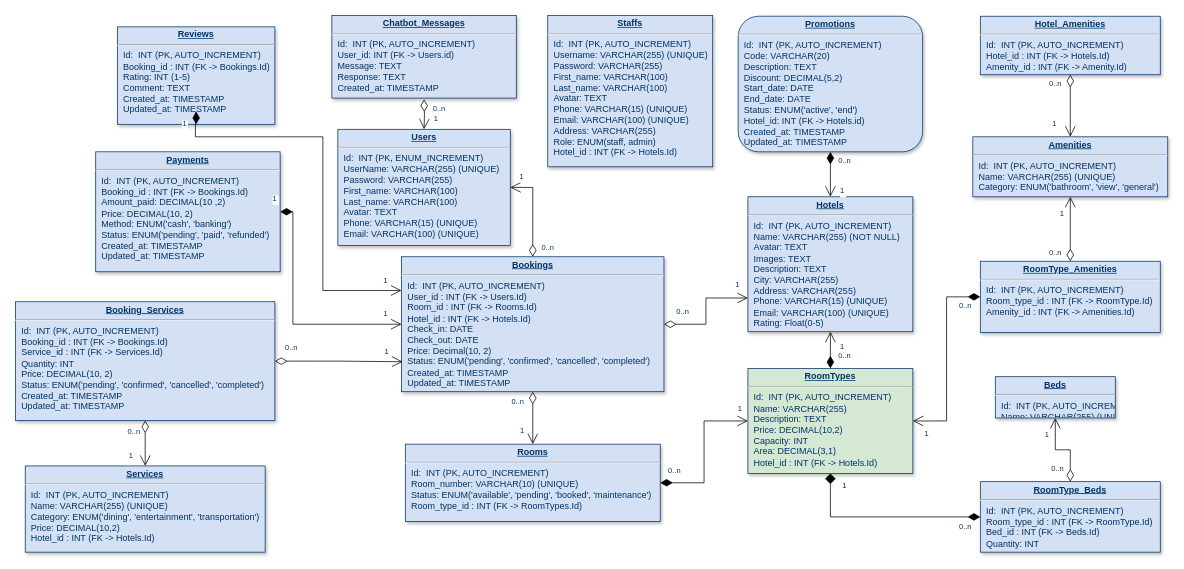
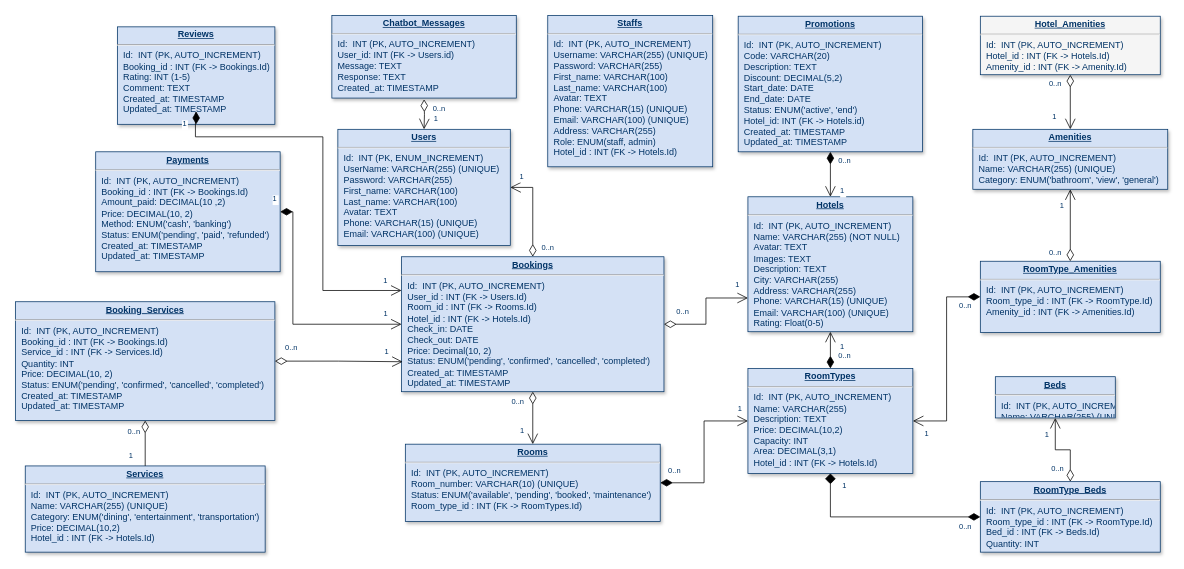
- <mxCell id="13" value="&lt;p style=&quot;margin: 4px 0px 0px; text-align: center;&quot;&gt;&lt;b&gt;&lt;u&gt;Hotel_Amenities&lt;/u&gt;&lt;/b&gt;&lt;/p&gt;&lt;hr&gt;&lt;p style=&quot;margin: 0px; margin-left: 8px;&quot;&gt;Id:&amp;nbsp;&amp;nbsp;INT (PK, AUTO_INCREMENT)&lt;br&gt;&lt;/p&gt;&lt;p style=&quot;margin: 0px; margin-left: 8px;&quot;&gt;Hotel_id :&amp;nbsp;INT (FK -&amp;gt; Hotels.Id)&lt;/p&gt;&lt;p style=&quot;margin: 0px 0px 0px 8px;&quot;&gt;Amenity_id :&amp;nbsp;INT (FK -&amp;gt; Amenity.Id)&lt;/p&gt;" style="verticalAlign=top;align=left;overflow=fill;fontSize=12;fontFamily=Helvetica;html=1;strokeColor=#003366;shadow=1;fillColor=#D4E1F5;fontColor=#003366" parent="1" vertex="1"><mxGeometry x="1307" y="21.14" width="240" height="78.04" as="geometry" /></mxCell>
+ <mxCell id="13" value="&lt;p style=&quot;margin: 4px 0px 0px; text-align: center;&quot;&gt;&lt;b&gt;&lt;u&gt;Hotel_Amenities&lt;/u&gt;&lt;/b&gt;&lt;/p&gt;&lt;hr&gt;&lt;p style=&quot;margin: 0px; margin-left: 8px;&quot;&gt;Id:&amp;nbsp;&amp;nbsp;INT (PK, AUTO_INCREMENT)&lt;br&gt;&lt;/p&gt;&lt;p style=&quot;margin: 0px; margin-left: 8px;&quot;&gt;Hotel_id :&amp;nbsp;INT (FK -&amp;gt; Hotels.Id)&lt;/p&gt;&lt;p style=&quot;margin: 0px 0px 0px 8px;&quot;&gt;Amenity_id :&amp;nbsp;INT (FK -&amp;gt; Amenity.Id)&lt;/p&gt;" style="verticalAlign=top;align=left;overflow=fill;fontSize=12;fontFamily=Helvetica;html=1;strokeColor=#003366;shadow=1;fillColor=#f5f5f5;fontColor=#003366;" parent="1" vertex="1"><mxGeometry x="1307" y="21.14" width="240" height="78.04" as="geometry" /></mxCell>
- <mxCell id="15" value="&lt;p style=&quot;margin: 0px; margin-top: 4px; text-align: center; text-decoration: underline;&quot;&gt;&lt;b&gt;Promotions&lt;/b&gt;&lt;/p&gt;&lt;hr&gt;&lt;p style=&quot;margin: 0px; margin-left: 8px;&quot;&gt;Id:&amp;nbsp;&amp;nbsp;INT (PK, AUTO_INCREMENT)&lt;/p&gt;&lt;p style=&quot;margin: 0px 0px 0px 8px;&quot;&gt;Code: VARCHAR(20)&lt;/p&gt;&lt;p style=&quot;margin: 0px 0px 0px 8px;&quot;&gt;Description: TEXT&lt;/p&gt;&lt;p style=&quot;margin: 0px 0px 0px 8px;&quot;&gt;Discount:&amp;nbsp;DECIMAL(5,2)&lt;/p&gt;&lt;p style=&quot;margin: 0px 0px 0px 8px;&quot;&gt;Start_date: DATE&lt;/p&gt;&lt;p style=&quot;margin: 0px 0px 0px 8px;&quot;&gt;End_date: DATE&lt;/p&gt;&lt;p style=&quot;margin: 0px 0px 0px 8px;&quot;&gt;Status: ENUM('active', 'end')&lt;/p&gt;&lt;p style=&quot;margin: 0px 0px 0px 8px;&quot;&gt;Hotel_id: INT (FK -&amp;gt; Hotels.id)&lt;/p&gt;&lt;p style=&quot;margin: 0px; margin-left: 8px;&quot;&gt;Created_at: TIMESTAMP&lt;/p&gt;&lt;p style=&quot;margin: 0px; margin-left: 8px;&quot;&gt;Updated_at: TIMESTAMP&lt;/p&gt;" style="verticalAlign=top;align=left;overflow=fill;fontSize=12;fontFamily=Helvetica;html=1;strokeColor=#003366;shadow=1;fillColor=#D4E1F5;fontColor=#003366;rounded=1;" parent="1" vertex="1"><mxGeometry x="984" y="21.14" width="246" height="180.86" as="geometry" /></mxCell>
+ <mxCell id="15" value="&lt;p style=&quot;margin: 0px; margin-top: 4px; text-align: center; text-decoration: underline;&quot;&gt;&lt;b&gt;Promotions&lt;/b&gt;&lt;/p&gt;&lt;hr&gt;&lt;p style=&quot;margin: 0px; margin-left: 8px;&quot;&gt;Id:&amp;nbsp;&amp;nbsp;INT (PK, AUTO_INCREMENT)&lt;/p&gt;&lt;p style=&quot;margin: 0px 0px 0px 8px;&quot;&gt;Code: VARCHAR(20)&lt;/p&gt;&lt;p style=&quot;margin: 0px 0px 0px 8px;&quot;&gt;Description: TEXT&lt;/p&gt;&lt;p style=&quot;margin: 0px 0px 0px 8px;&quot;&gt;Discount:&amp;nbsp;DECIMAL(5,2)&lt;/p&gt;&lt;p style=&quot;margin: 0px 0px 0px 8px;&quot;&gt;Start_date: DATE&lt;/p&gt;&lt;p style=&quot;margin: 0px 0px 0px 8px;&quot;&gt;End_date: DATE&lt;/p&gt;&lt;p style=&quot;margin: 0px 0px 0px 8px;&quot;&gt;Status: ENUM('active', 'end')&lt;/p&gt;&lt;p style=&quot;margin: 0px 0px 0px 8px;&quot;&gt;Hotel_id: INT (FK -&amp;gt; Hotels.id)&lt;/p&gt;&lt;p style=&quot;margin: 0px; margin-left: 8px;&quot;&gt;Created_at: TIMESTAMP&lt;/p&gt;&lt;p style=&quot;margin: 0px; margin-left: 8px;&quot;&gt;Updated_at: TIMESTAMP&lt;/p&gt;" style="verticalAlign=top;align=left;overflow=fill;fontSize=12;fontFamily=Helvetica;html=1;strokeColor=#003366;shadow=1;fillColor=#D4E1F5;fontColor=#003366" parent="1" vertex="1"><mxGeometry x="984" y="21.14" width="246" height="180.86" as="geometry" /></mxCell>
- <mxCell id="7" value="&lt;p style=&quot;margin: 4px 0px 0px; text-align: center;&quot;&gt;&lt;b&gt;&lt;u&gt;Amenities&lt;/u&gt;&lt;/b&gt;&lt;/p&gt;&lt;hr&gt;&lt;p style=&quot;margin: 0px; margin-left: 8px;&quot;&gt;Id:&amp;nbsp;&amp;nbsp;INT (PK, AUTO_INCREMENT)&lt;br&gt;&lt;/p&gt;&lt;p style=&quot;margin: 0px; margin-left: 8px;&quot;&gt;Name: VARCHAR(255) (UNIQUE)&lt;/p&gt;&lt;p style=&quot;margin: 0px; margin-left: 8px;&quot;&gt;Category: ENUM('bathroom', 'view', 'general')&lt;/p&gt;&lt;p style=&quot;margin: 0px; margin-left: 8px;&quot;&gt;&lt;br&gt;&lt;/p&gt;" style="verticalAlign=top;align=left;overflow=fill;fontSize=12;fontFamily=Helvetica;html=1;strokeColor=#003366;shadow=1;fillColor=#D4E1F5;fontColor=#003366" parent="1" vertex="1"><mxGeometry x="1297" y="182" width="260" height="80" as="geometry" /></mxCell>
+ <mxCell id="7" value="&lt;p style=&quot;margin: 4px 0px 0px; text-align: center;&quot;&gt;&lt;b&gt;&lt;u&gt;Amenities&lt;/u&gt;&lt;/b&gt;&lt;/p&gt;&lt;hr&gt;&lt;p style=&quot;margin: 0px; margin-left: 8px;&quot;&gt;Id:&amp;nbsp;&amp;nbsp;INT (PK, AUTO_INCREMENT)&lt;br&gt;&lt;/p&gt;&lt;p style=&quot;margin: 0px; margin-left: 8px;&quot;&gt;Name: VARCHAR(255) (UNIQUE)&lt;/p&gt;&lt;p style=&quot;margin: 0px; margin-left: 8px;&quot;&gt;Category: ENUM('bathroom', 'view', 'general')&lt;/p&gt;&lt;p style=&quot;margin: 0px; margin-left: 8px;&quot;&gt;&lt;br&gt;&lt;/p&gt;" style="verticalAlign=top;align=left;overflow=fill;fontSize=12;fontFamily=Helvetica;html=1;strokeColor=#003366;shadow=1;fillColor=#D4E1F5;fontColor=#003366" parent="1" vertex="1"><mxGeometry x="1297" y="172" width="260" height="80" as="geometry" /></mxCell>
- <mxCell id="5" value="&lt;p style=&quot;margin: 0px; margin-top: 4px; text-align: center; text-decoration: underline;&quot;&gt;&lt;b&gt;RoomTypes&lt;/b&gt;&lt;/p&gt;&lt;hr&gt;&lt;p style=&quot;margin: 0px; margin-left: 8px;&quot;&gt;Id:&amp;nbsp;&amp;nbsp;INT (PK, AUTO_INCREMENT)&lt;br&gt;Name:&amp;nbsp;VARCHAR(255)&lt;/p&gt;&lt;p style=&quot;margin: 0px; margin-left: 8px;&quot;&gt;Description: TEXT&lt;/p&gt;&lt;p style=&quot;margin: 0px; margin-left: 8px;&quot;&gt;Price: DECIMAL(10,2)&amp;nbsp;&lt;/p&gt;&lt;p style=&quot;margin: 0px; margin-left: 8px;&quot;&gt;Capacity: INT&lt;/p&gt;&lt;p style=&quot;margin: 0px; margin-left: 8px;&quot;&gt;&lt;span style=&quot;background-color: transparent; color: light-dark(rgb(0, 51, 102), rgb(161, 205, 249));&quot;&gt;Area:&amp;nbsp;DECIMAL(3,1)&lt;/span&gt;&lt;/p&gt;&lt;p style=&quot;margin: 0px; margin-left: 8px;&quot;&gt;Hotel_id :&amp;nbsp;INT (FK -&amp;gt; Hotels.Id)&lt;/p&gt;" style="verticalAlign=top;align=left;overflow=fill;fontSize=12;fontFamily=Helvetica;html=1;strokeColor=#003366;shadow=1;fillColor=#d5e8d4;fontColor=#003366;" parent="1" vertex="1"><mxGeometry x="997" y="491.02" width="220" height="140" as="geometry" /></mxCell>
+ <mxCell id="5" value="&lt;p style=&quot;margin: 0px; margin-top: 4px; text-align: center; text-decoration: underline;&quot;&gt;&lt;b&gt;RoomTypes&lt;/b&gt;&lt;/p&gt;&lt;hr&gt;&lt;p style=&quot;margin: 0px; margin-left: 8px;&quot;&gt;Id:&amp;nbsp;&amp;nbsp;INT (PK, AUTO_INCREMENT)&lt;br&gt;Name:&amp;nbsp;VARCHAR(255)&lt;/p&gt;&lt;p style=&quot;margin: 0px; margin-left: 8px;&quot;&gt;Description: TEXT&lt;/p&gt;&lt;p style=&quot;margin: 0px; margin-left: 8px;&quot;&gt;Price: DECIMAL(10,2)&amp;nbsp;&lt;/p&gt;&lt;p style=&quot;margin: 0px; margin-left: 8px;&quot;&gt;Capacity: INT&lt;/p&gt;&lt;p style=&quot;margin: 0px; margin-left: 8px;&quot;&gt;&lt;span style=&quot;background-color: transparent; color: light-dark(rgb(0, 51, 102), rgb(161, 205, 249));&quot;&gt;Area:&amp;nbsp;DECIMAL(3,1)&lt;/span&gt;&lt;/p&gt;&lt;p style=&quot;margin: 0px; margin-left: 8px;&quot;&gt;Hotel_id :&amp;nbsp;INT (FK -&amp;gt; Hotels.Id)&lt;/p&gt;" style="verticalAlign=top;align=left;overflow=fill;fontSize=12;fontFamily=Helvetica;html=1;strokeColor=#003366;shadow=1;fillColor=#D4E1F5;fontColor=#003366" parent="1" vertex="1"><mxGeometry x="997" y="491.02" width="220" height="140" as="geometry" /></mxCell>
- <mxCell id="61" value="" style="endArrow=open;endSize=12;startArrow=diamondThin;startSize=14;startFill=0;edgeStyle=orthogonalEdgeStyle;rounded=0;entryX=0.5;entryY=0;entryDx=0;entryDy=0;exitX=0.5;exitY=1;exitDx=0;exitDy=0;" parent="1" source="18" target="17" edge="1"><mxGeometry x="519.36" y="180" as="geometry"><mxPoint x="408" y="503" as="sourcePoint" /><mxPoint x="545" y="467" as="targetPoint" /></mxGeometry></mxCell>
+ <mxCell id="61" value="" style="endArrow=none;endSize=12;startArrow=diamondThin;startSize=14;startFill=0;edgeStyle=orthogonalEdgeStyle;rounded=0;entryX=0.5;entryY=0;entryDx=0;entryDy=0;exitX=0.5;exitY=1;exitDx=0;exitDy=0;" parent="1" source="18" target="17" edge="1"><mxGeometry x="519.36" y="180" as="geometry"><mxPoint x="408" y="503" as="sourcePoint" /><mxPoint x="545" y="467" as="targetPoint" /></mxGeometry></mxCell>
